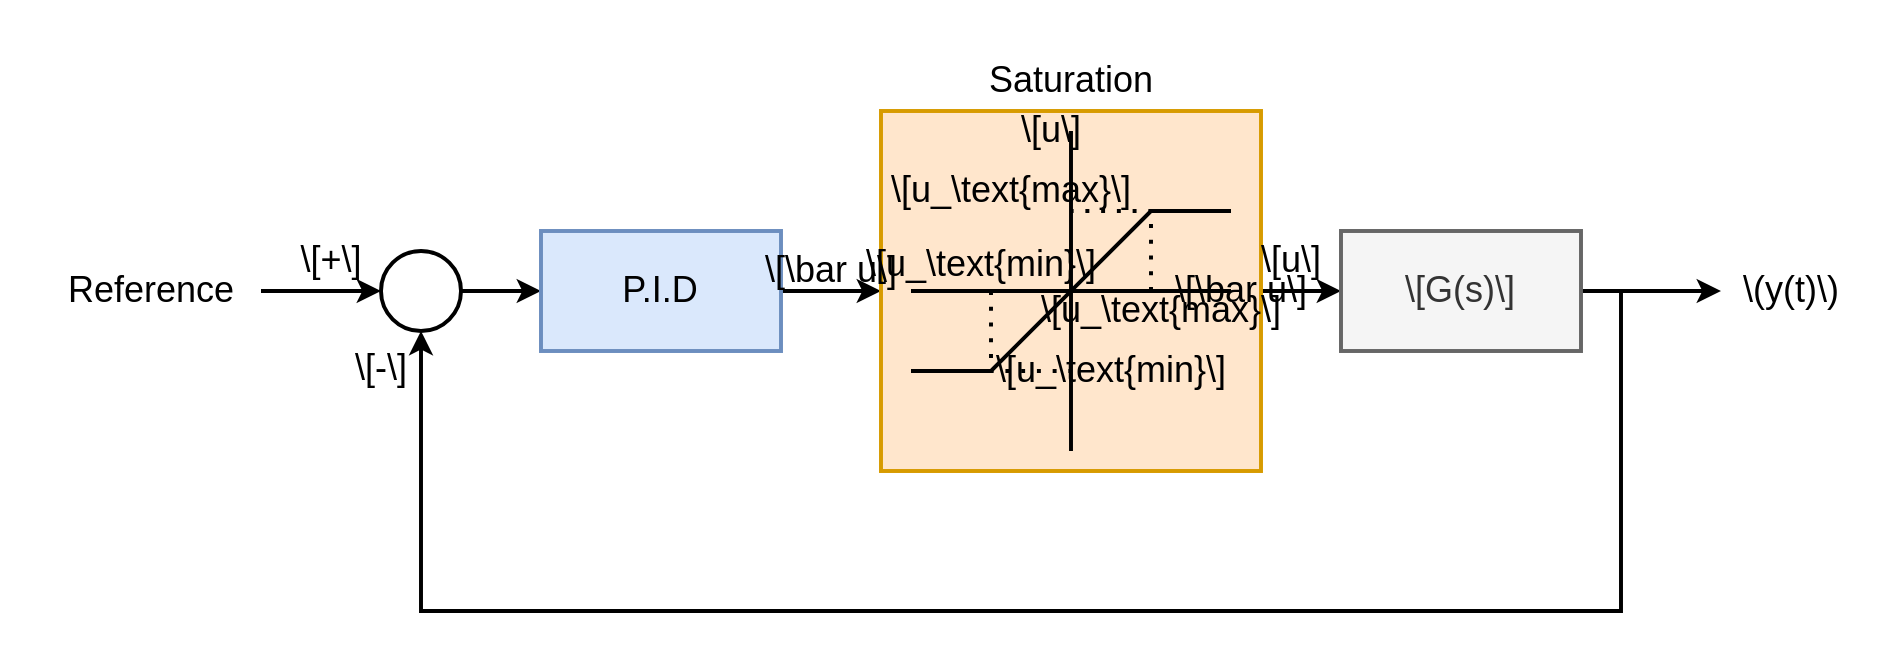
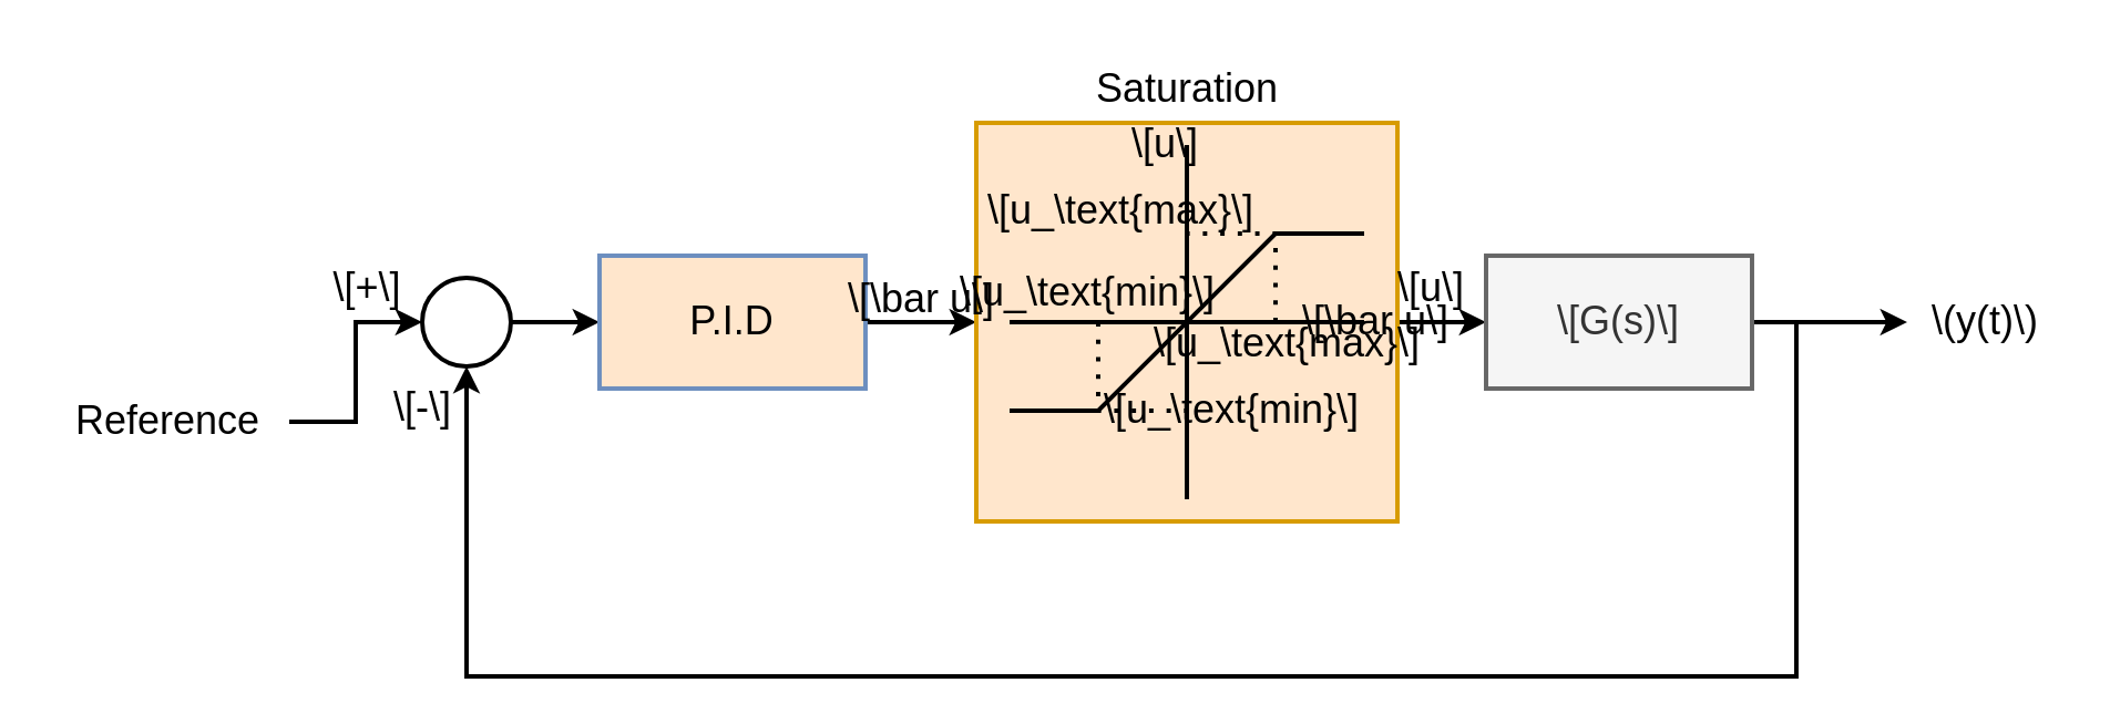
- <mxCell id="12" value="Reference" style="text;html=1;align=center;verticalAlign=middle;resizable=0;points=[];autosize=1;strokeColor=none;fillColor=none;fontSize=18;strokeWidth=1.968;" vertex="1" parent="1"><mxGeometry x="20" y="125" width="110" height="40" as="geometry" /></mxCell>
+ <mxCell id="12" value="Reference" style="text;html=1;align=center;verticalAlign=middle;resizable=0;points=[];autosize=1;strokeColor=none;fillColor=none;fontSize=18;strokeWidth=1.968;" vertex="1" parent="1"><mxGeometry x="20" y="170" width="110" height="40" as="geometry" /></mxCell>
- <mxCell id="5" value="P.I.D" style="whiteSpace=wrap;html=1;fontSize=18;strokeWidth=1.968;fillColor=#dae8fc;strokeColor=#6c8ebf;" vertex="1" parent="1"><mxGeometry x="270" y="115" width="120" height="60" as="geometry" /></mxCell>
+ <mxCell id="5" value="P.I.D" style="whiteSpace=wrap;html=1;fontSize=18;strokeWidth=1.968;fillColor=#ffe6cc;strokeColor=#6c8ebf;" vertex="1" parent="1"><mxGeometry x="270" y="115" width="120" height="60" as="geometry" /></mxCell>
